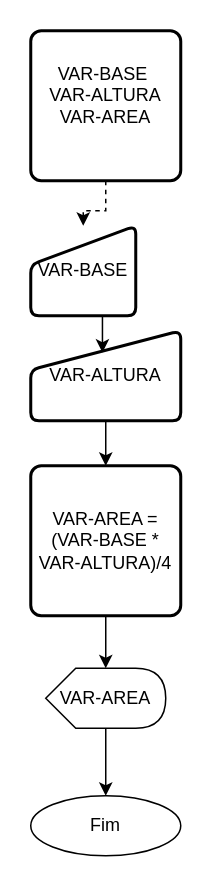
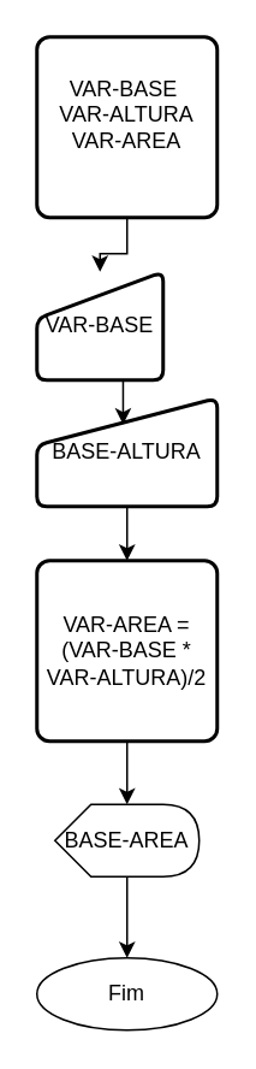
- <mxCell id="8" style="edgeStyle=orthogonalEdgeStyle;rounded=0;orthogonalLoop=1;jettySize=auto;html=1;exitX=0.5;exitY=1;exitDx=0;exitDy=0;dashed=1;" parent="1" source="9" target="5" edge="1"><mxGeometry relative="1" as="geometry" /></mxCell>
+ <mxCell id="8" style="edgeStyle=orthogonalEdgeStyle;rounded=0;orthogonalLoop=1;jettySize=auto;html=1;exitX=0.5;exitY=1;exitDx=0;exitDy=0;" parent="1" source="9" target="5" edge="1"><mxGeometry relative="1" as="geometry" /></mxCell>
- <mxCell id="7" value="VAR-ALTURA" style="html=1;strokeWidth=2;shape=manualInput;whiteSpace=wrap;rounded=1;size=26;arcSize=11;" parent="1" vertex="1"><mxGeometry x="20" y="220" width="100" height="60" as="geometry" /></mxCell>
+ <mxCell id="7" value="BASE-ALTURA" style="html=1;strokeWidth=2;shape=manualInput;whiteSpace=wrap;rounded=1;size=26;arcSize=11;" parent="1" vertex="1"><mxGeometry x="20" y="220" width="100" height="60" as="geometry" /></mxCell>
- <mxCell id="11" value="&lt;div&gt;VAR-AREA = (VAR-BASE * VAR-ALTURA)/4&lt;/div&gt;" style="rounded=1;whiteSpace=wrap;html=1;absoluteArcSize=1;arcSize=14;strokeWidth=2;" parent="1" vertex="1"><mxGeometry x="20" y="310" width="100" height="100" as="geometry" /></mxCell>
+ <mxCell id="11" value="&lt;div&gt;VAR-AREA = (VAR-BASE * VAR-ALTURA)/2&lt;/div&gt;" style="rounded=1;whiteSpace=wrap;html=1;absoluteArcSize=1;arcSize=14;strokeWidth=2;" parent="1" vertex="1"><mxGeometry x="20" y="310" width="100" height="100" as="geometry" /></mxCell>
- <mxCell id="4" value="VAR-AREA" style="shape=display;whiteSpace=wrap;html=1;" parent="1" vertex="1"><mxGeometry x="30" y="445" width="80" height="40" as="geometry" /></mxCell>
+ <mxCell id="4" value="BASE-AREA" style="shape=display;whiteSpace=wrap;html=1;" parent="1" vertex="1"><mxGeometry x="30" y="445" width="80" height="40" as="geometry" /></mxCell>
